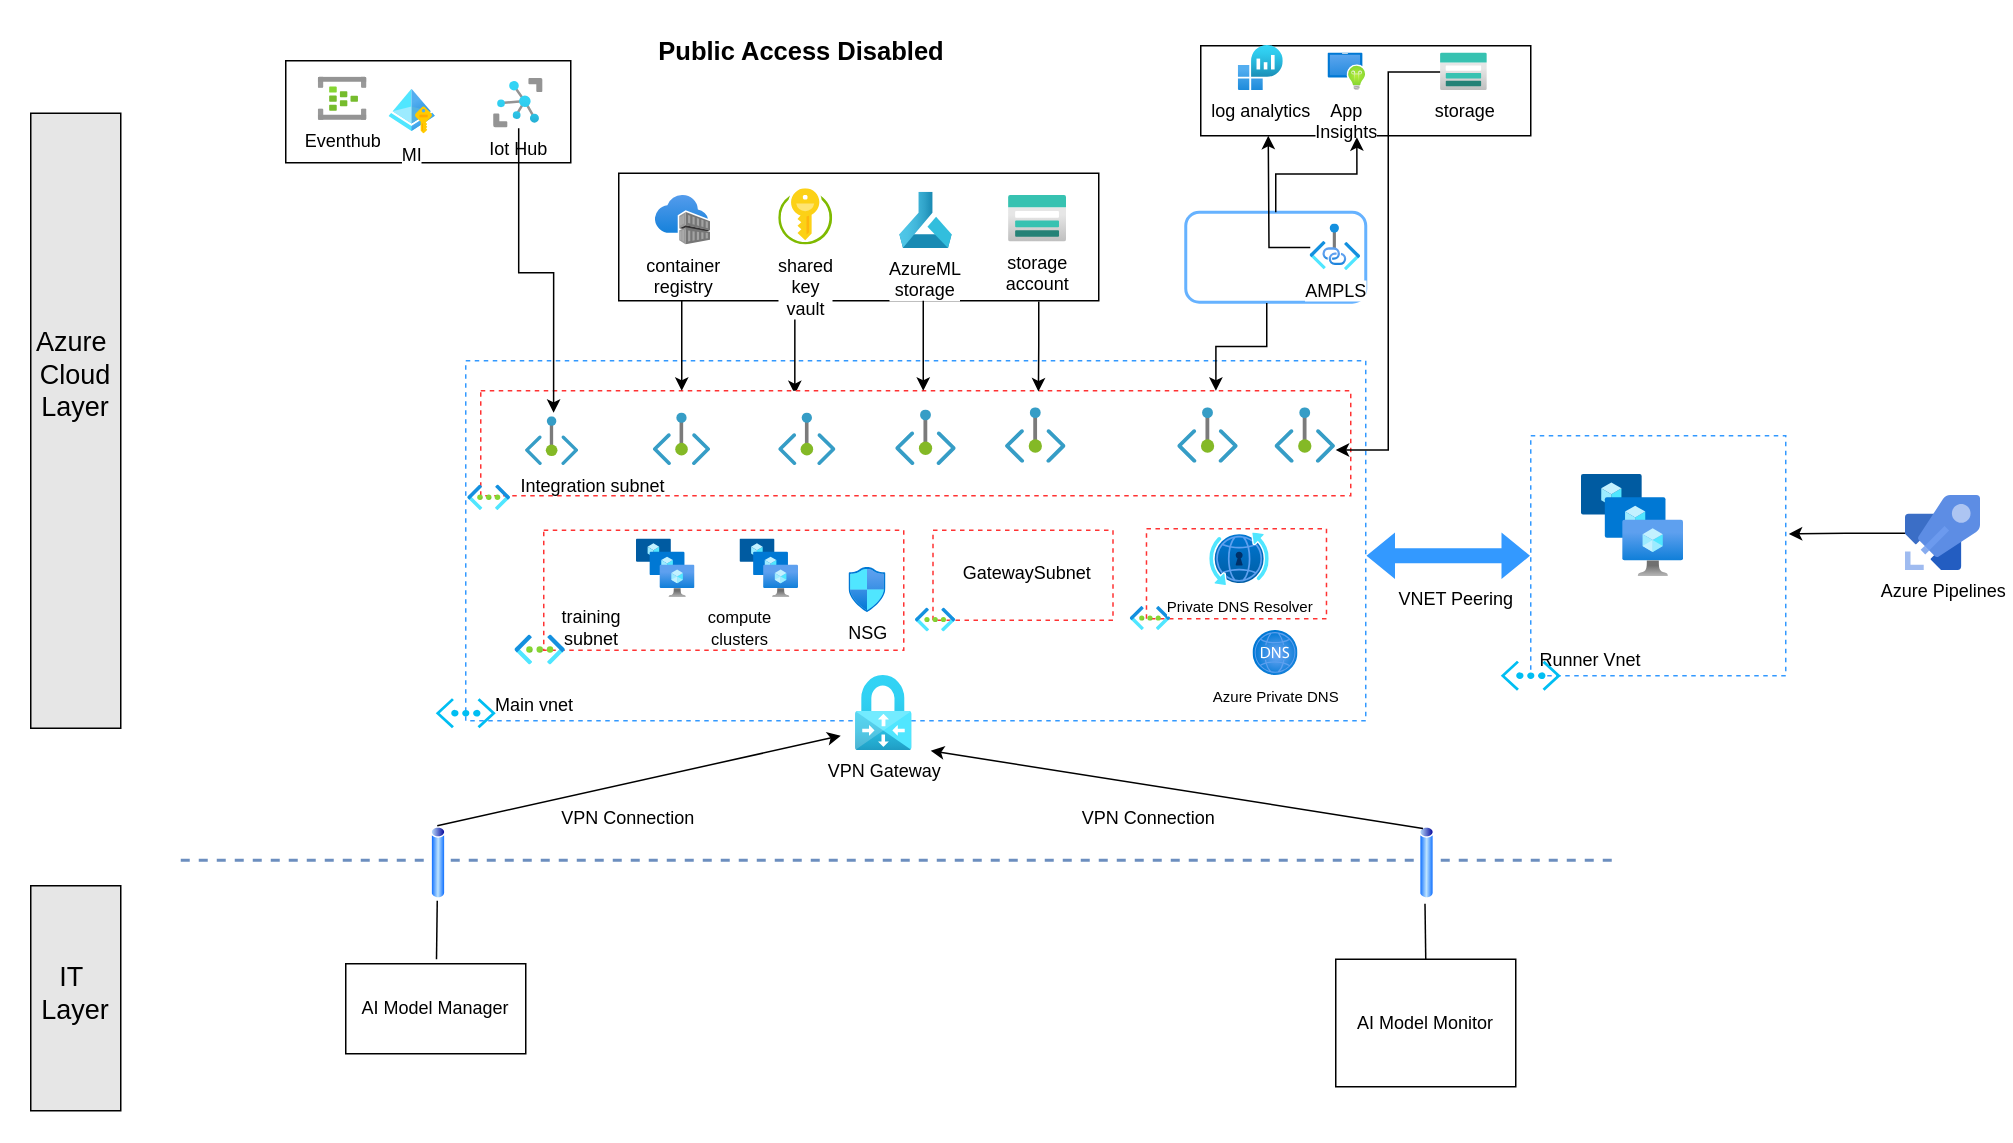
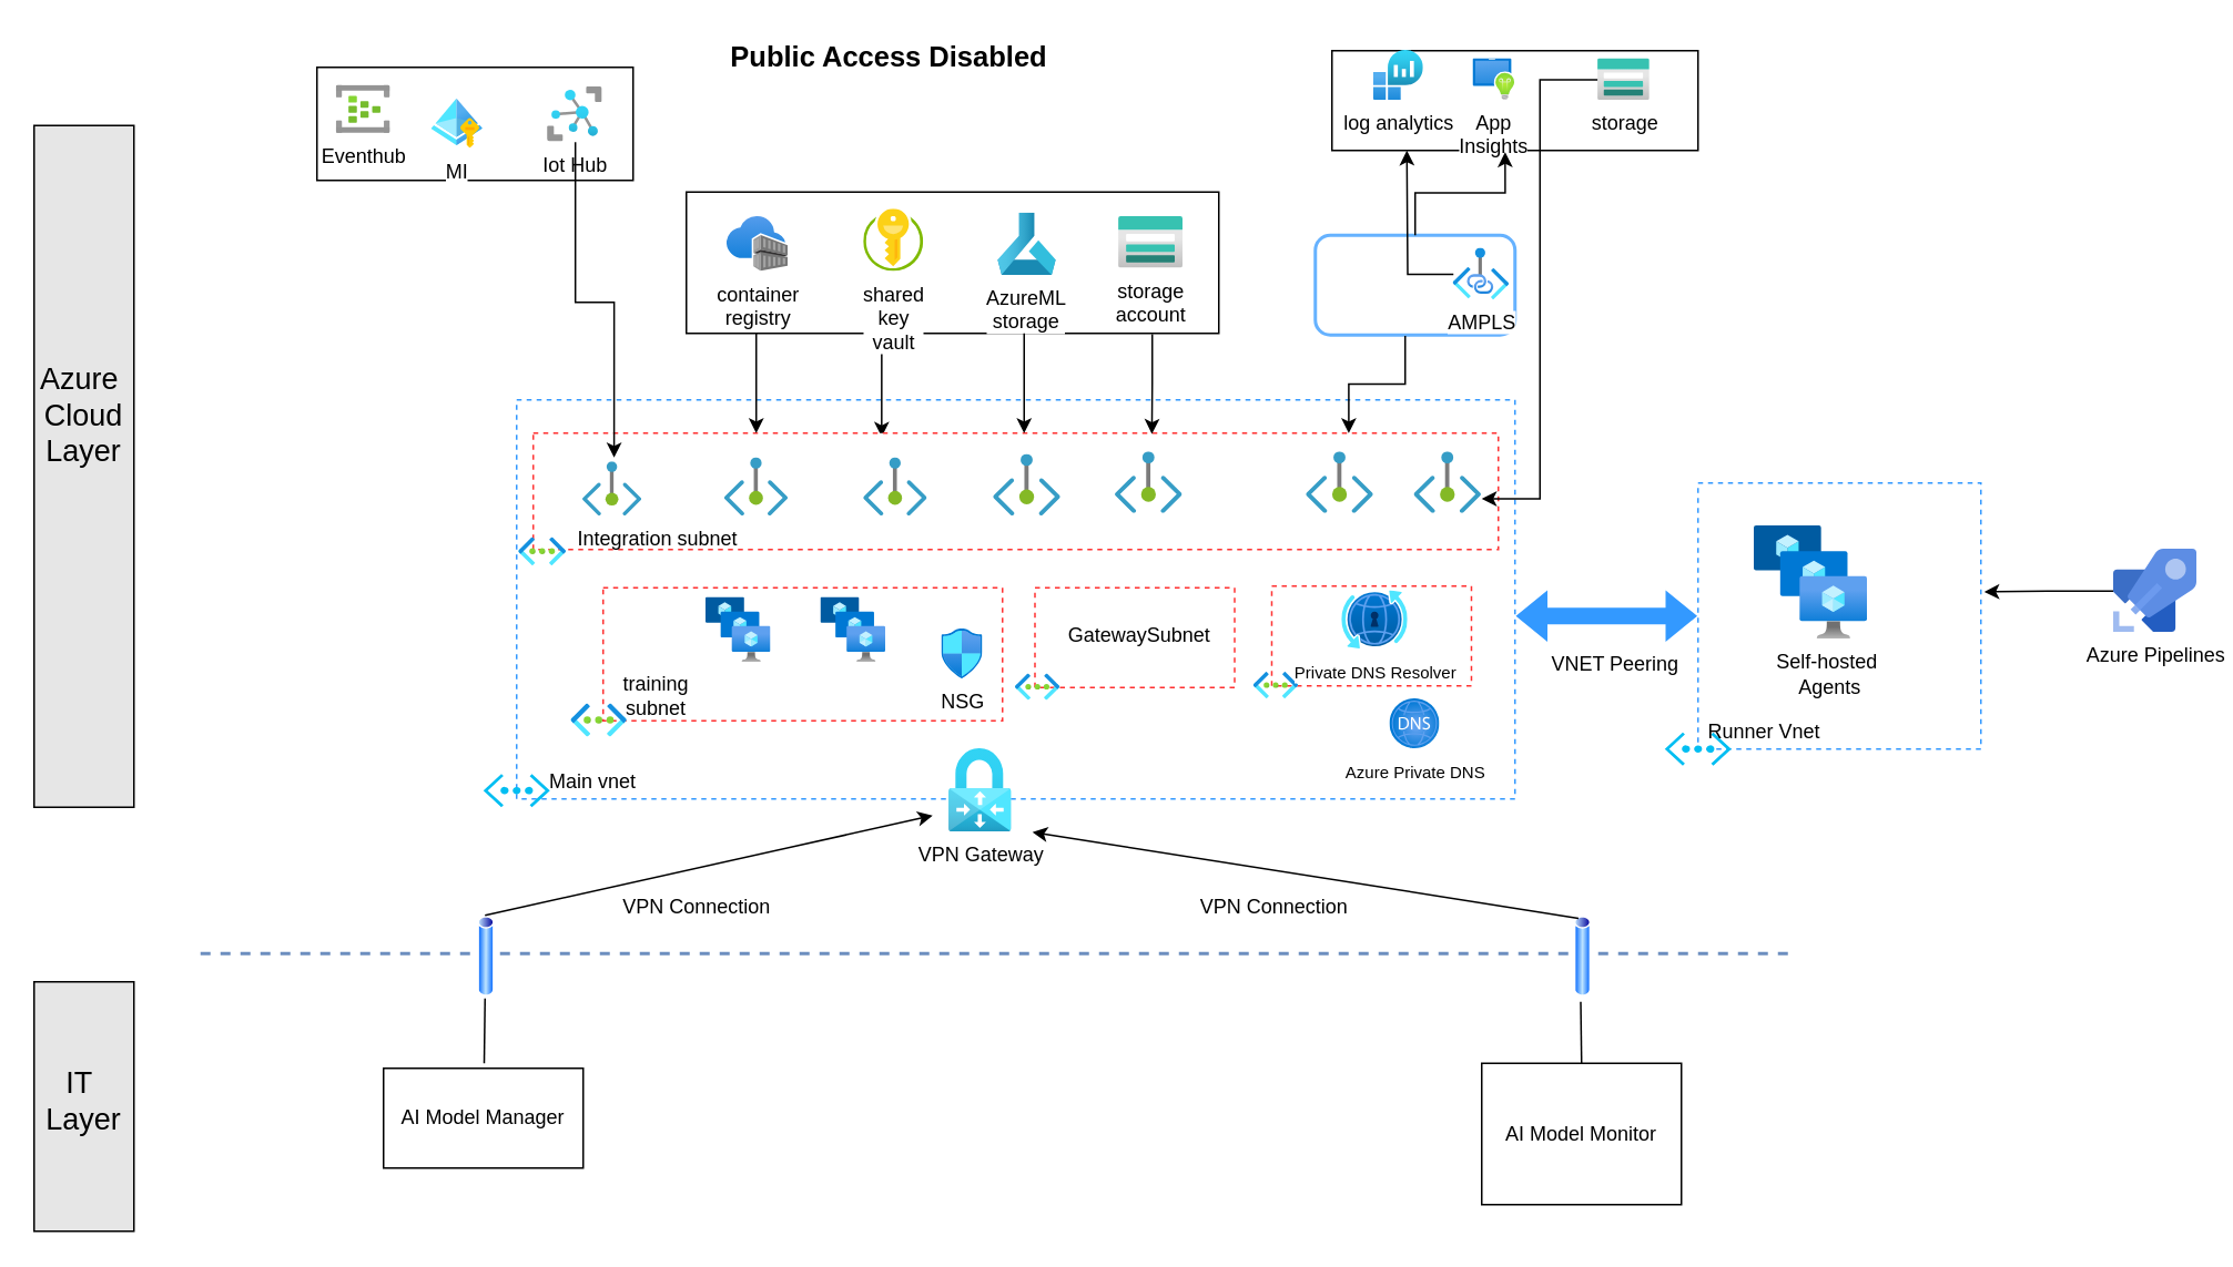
- <mxCell id="37" value="Eventhub" style="image;aspect=fixed;html=1;points=[];align=center;fontSize=12;image=img/lib/azure2/iot/Event_Hubs.svg;" parent="34" vertex="1"><mxGeometry x="21.88" y="11" width="32.39" height="29" as="geometry" /></mxCell>
+ <mxCell id="37" value="Eventhub" style="image;aspect=fixed;html=1;points=[];align=center;fontSize=12;image=img/lib/azure2/iot/Event_Hubs.svg;" parent="34" vertex="1"><mxGeometry x="11.88" y="11" width="32.39" height="29" as="geometry" /></mxCell>
+ <mxCell id="66" value="Self-hosted&amp;nbsp; Agents" style="text;html=1;strokeColor=none;fillColor=none;align=center;verticalAlign=middle;whiteSpace=wrap;rounded=0;" parent="1" vertex="1"><mxGeometry x="1049" y="390" width="101" height="30" as="geometry" /></mxCell>
- <mxCell id="53" value="&lt;font style=&quot;font-size: 11px;&quot;&gt;compute clusters&lt;/font&gt;" style="text;html=1;strokeColor=none;fillColor=none;align=center;verticalAlign=middle;whiteSpace=wrap;rounded=0;" parent="46" vertex="1"><mxGeometry x="120" y="60" width="60" height="30" as="geometry" /></mxCell>
